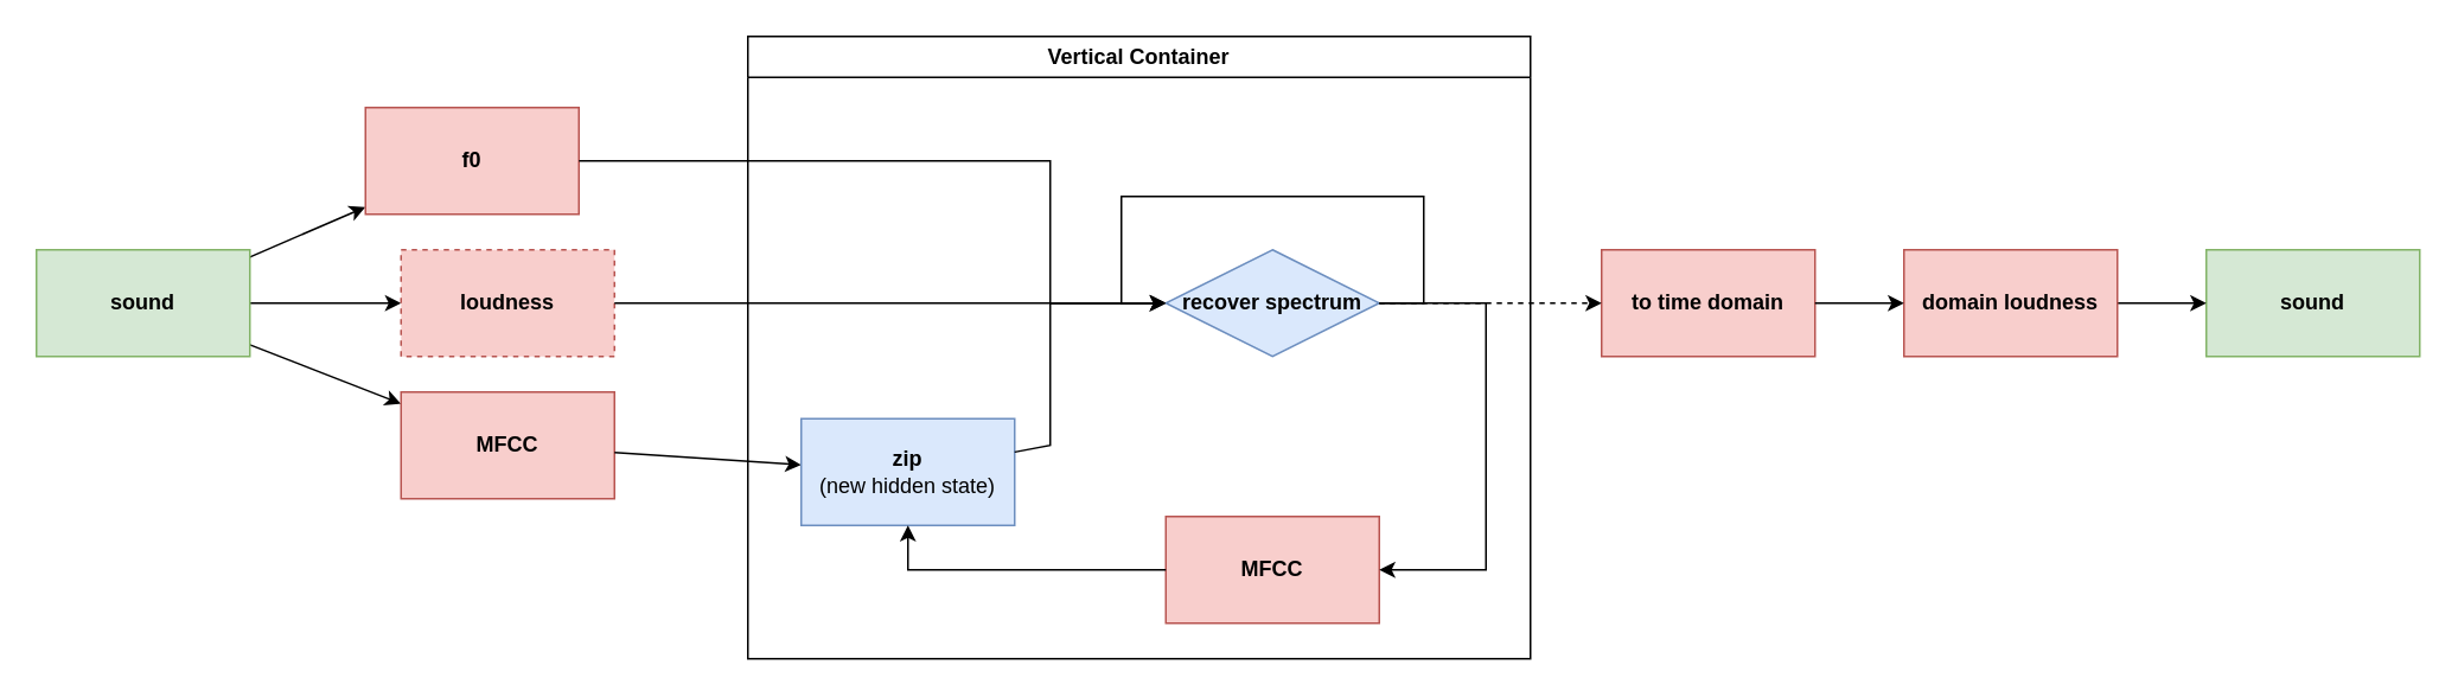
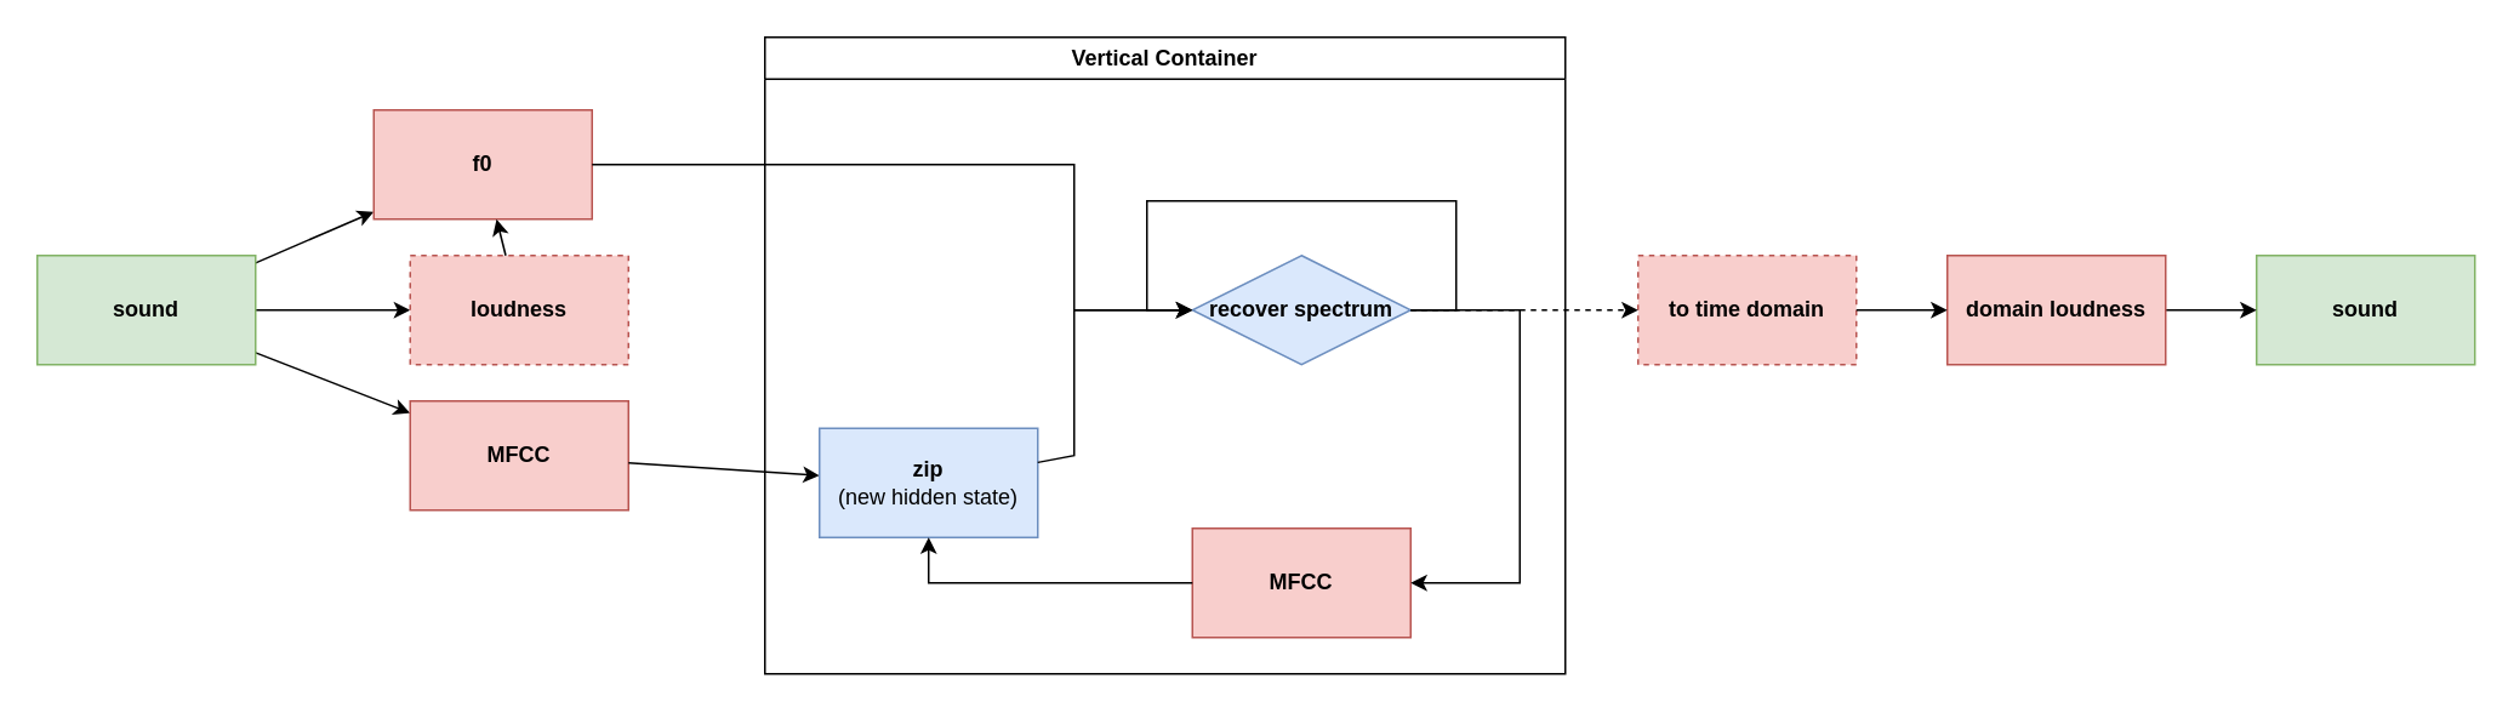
- <mxCell id="13" style="edgeStyle=none;rounded=0;orthogonalLoop=1;jettySize=auto;html=1;" parent="1" source="10" target="20" edge="1"><mxGeometry relative="1" as="geometry" /></mxCell>
+ <mxCell id="13" style="edgeStyle=none;rounded=0;orthogonalLoop=1;jettySize=auto;html=1;" parent="1" source="10" target="9" edge="1"><mxGeometry relative="1" as="geometry" /></mxCell>
- <mxCell id="14" value="&lt;b&gt;to time domain&lt;/b&gt;" style="rounded=0;whiteSpace=wrap;html=1;fillColor=#f8cecc;strokeColor=#b85450;" parent="1" vertex="1"><mxGeometry x="900" y="140" width="120" height="60" as="geometry" /></mxCell>
+ <mxCell id="14" value="&lt;b&gt;to time domain&lt;/b&gt;" style="rounded=0;whiteSpace=wrap;html=1;fillColor=#f8cecc;strokeColor=#b85450;dashed=1;" parent="1" vertex="1"><mxGeometry x="900" y="140" width="120" height="60" as="geometry" /></mxCell>
- <mxCell id="23" value="" style="edgeStyle=none;rounded=0;orthogonalLoop=1;jettySize=auto;html=1;entryX=0;entryY=0.5;entryDx=0;entryDy=0;endArrow=open;" parent="18" source="19" target="20" edge="1"><mxGeometry relative="1" as="geometry"><Array as="points"><mxPoint x="170" y="230" /><mxPoint x="170" y="150" /></Array></mxGeometry></mxCell>
+ <mxCell id="23" value="" style="edgeStyle=none;rounded=0;orthogonalLoop=1;jettySize=auto;html=1;entryX=0;entryY=0.5;entryDx=0;entryDy=0;" parent="18" source="19" target="20" edge="1"><mxGeometry relative="1" as="geometry"><Array as="points"><mxPoint x="170" y="230" /><mxPoint x="170" y="150" /></Array></mxGeometry></mxCell>
